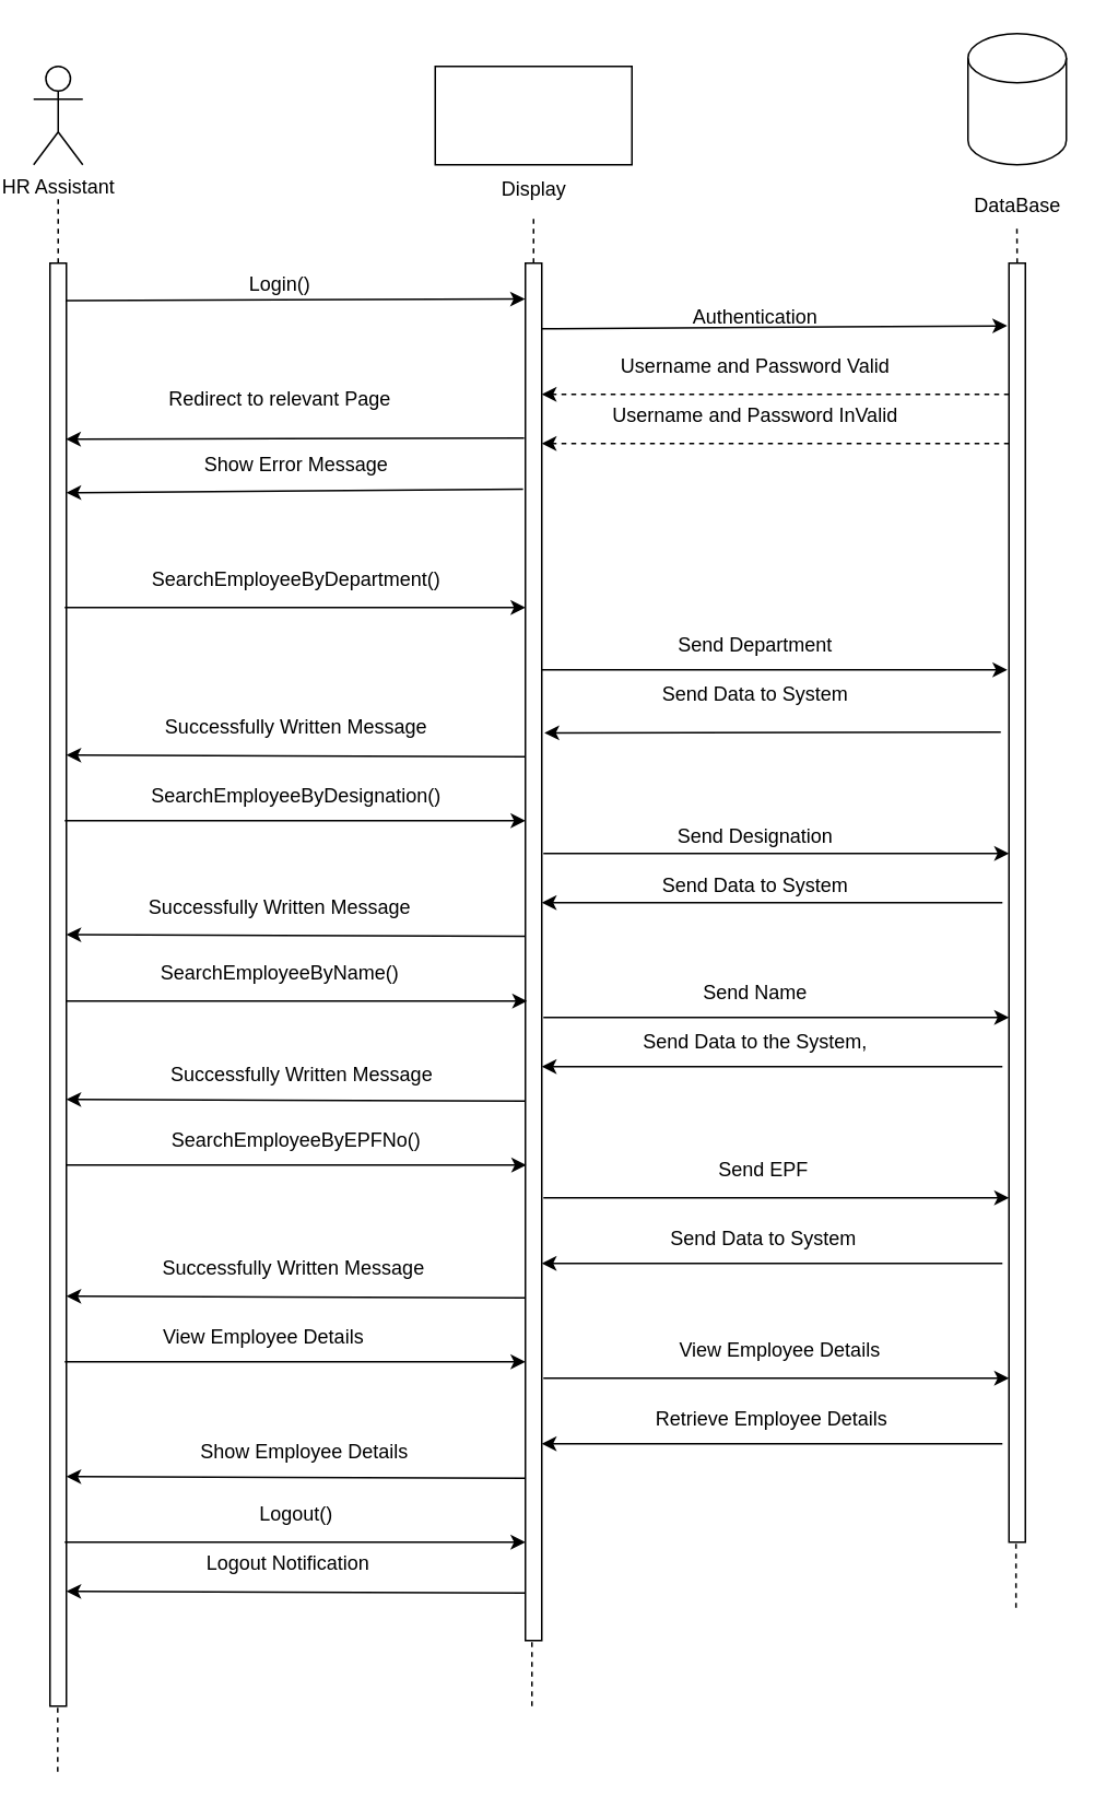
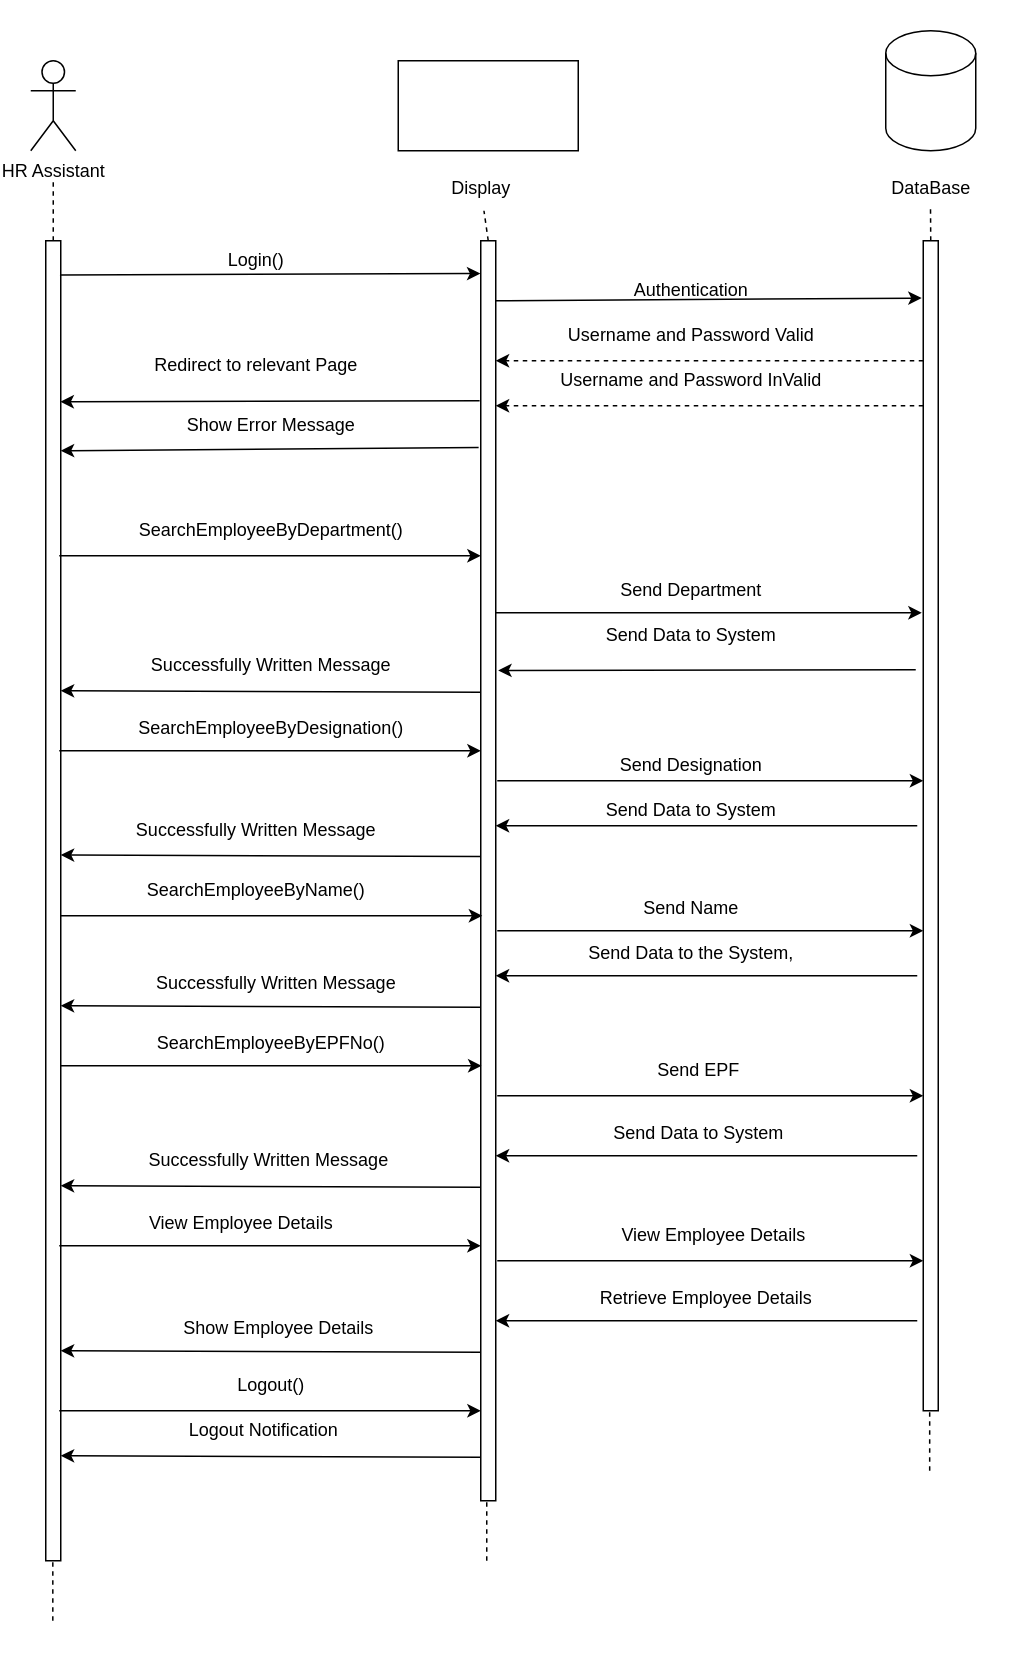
- <mxCell id="8" value="Display" style="text;html=1;align=center;verticalAlign=middle;resizable=0;points=[];autosize=1;strokeColor=none;fillColor=none;" vertex="1" parent="1"><mxGeometry x="295" y="100" width="60" height="30" as="geometry" /></mxCell>
+ <mxCell id="8" value="Display" style="text;html=1;align=center;verticalAlign=middle;resizable=0;points=[];autosize=1;strokeColor=none;fillColor=none;" vertex="1" parent="1"><mxGeometry x="290" y="110" width="60" height="30" as="geometry" /></mxCell>
